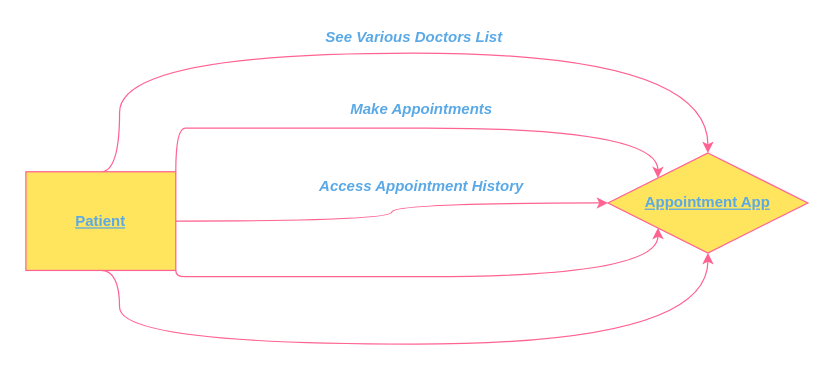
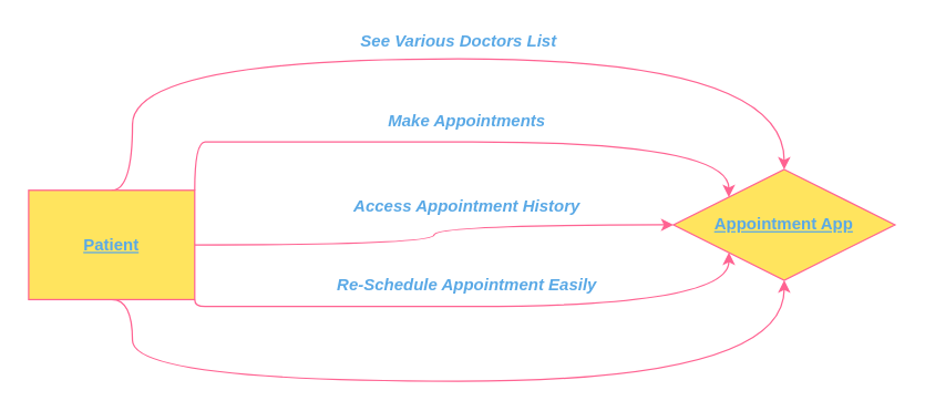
+ <mxCell id="13" value="Re-Schedule Appointment Easily" style="text;html=1;strokeColor=none;fillColor=none;align=center;verticalAlign=middle;whiteSpace=wrap;fontStyle=3;fontColor=#5AA9E6;" parent="1" vertex="1"><mxGeometry x="203" y="196" width="268" height="20" as="geometry" /></mxCell>
